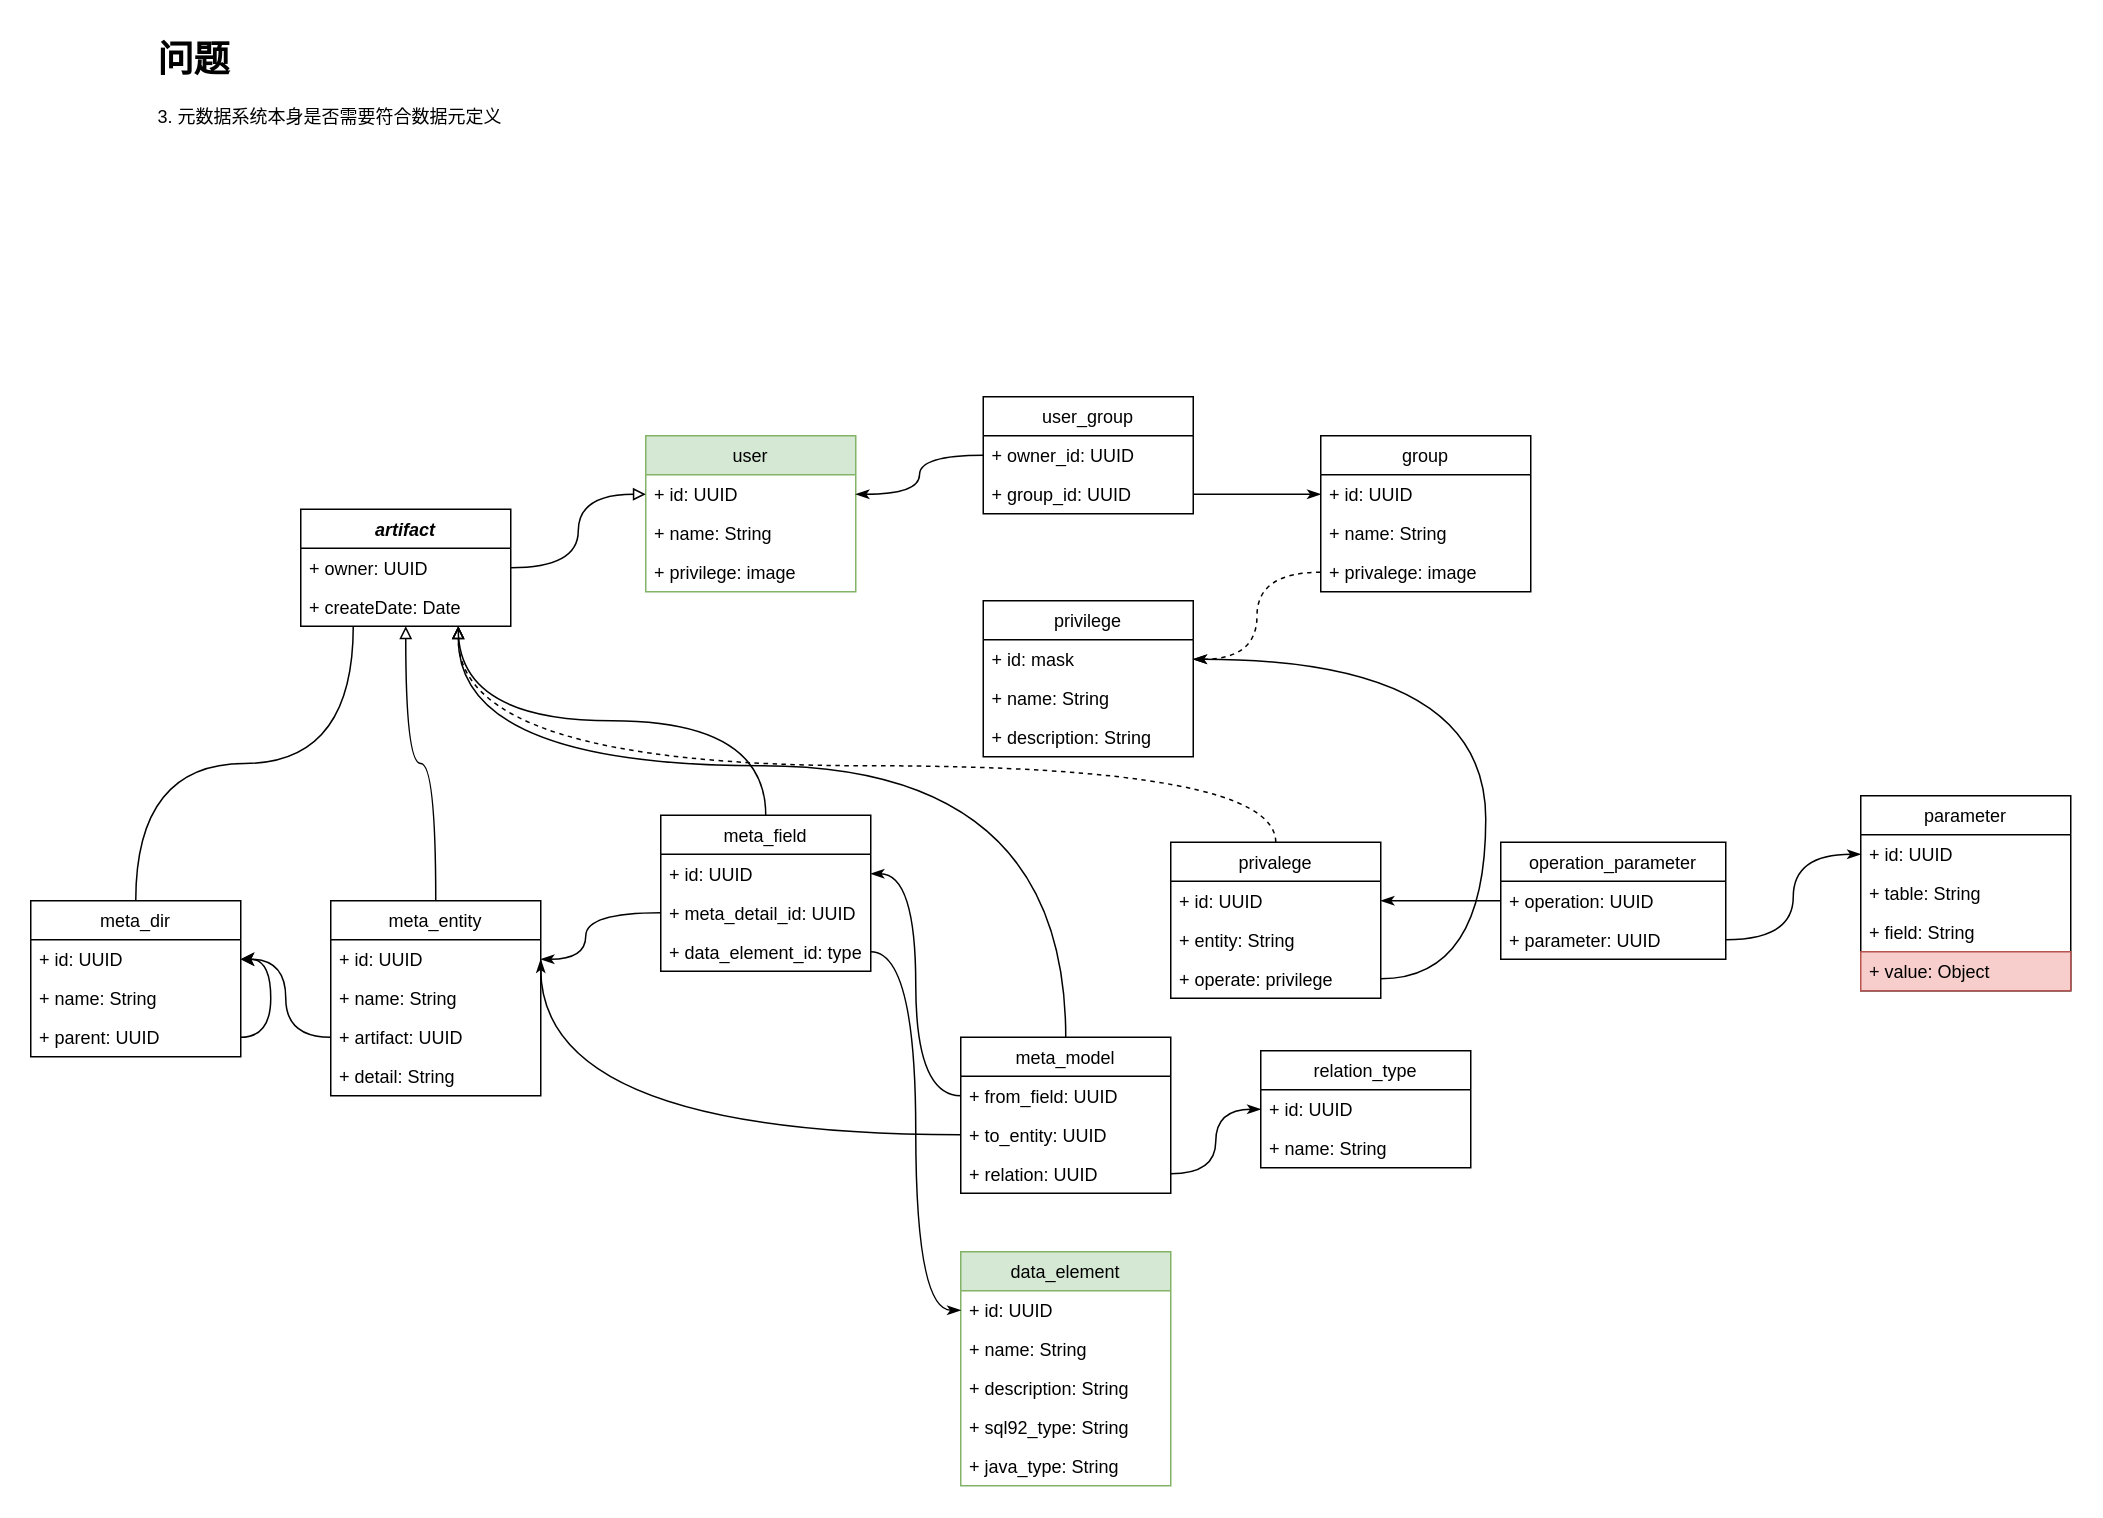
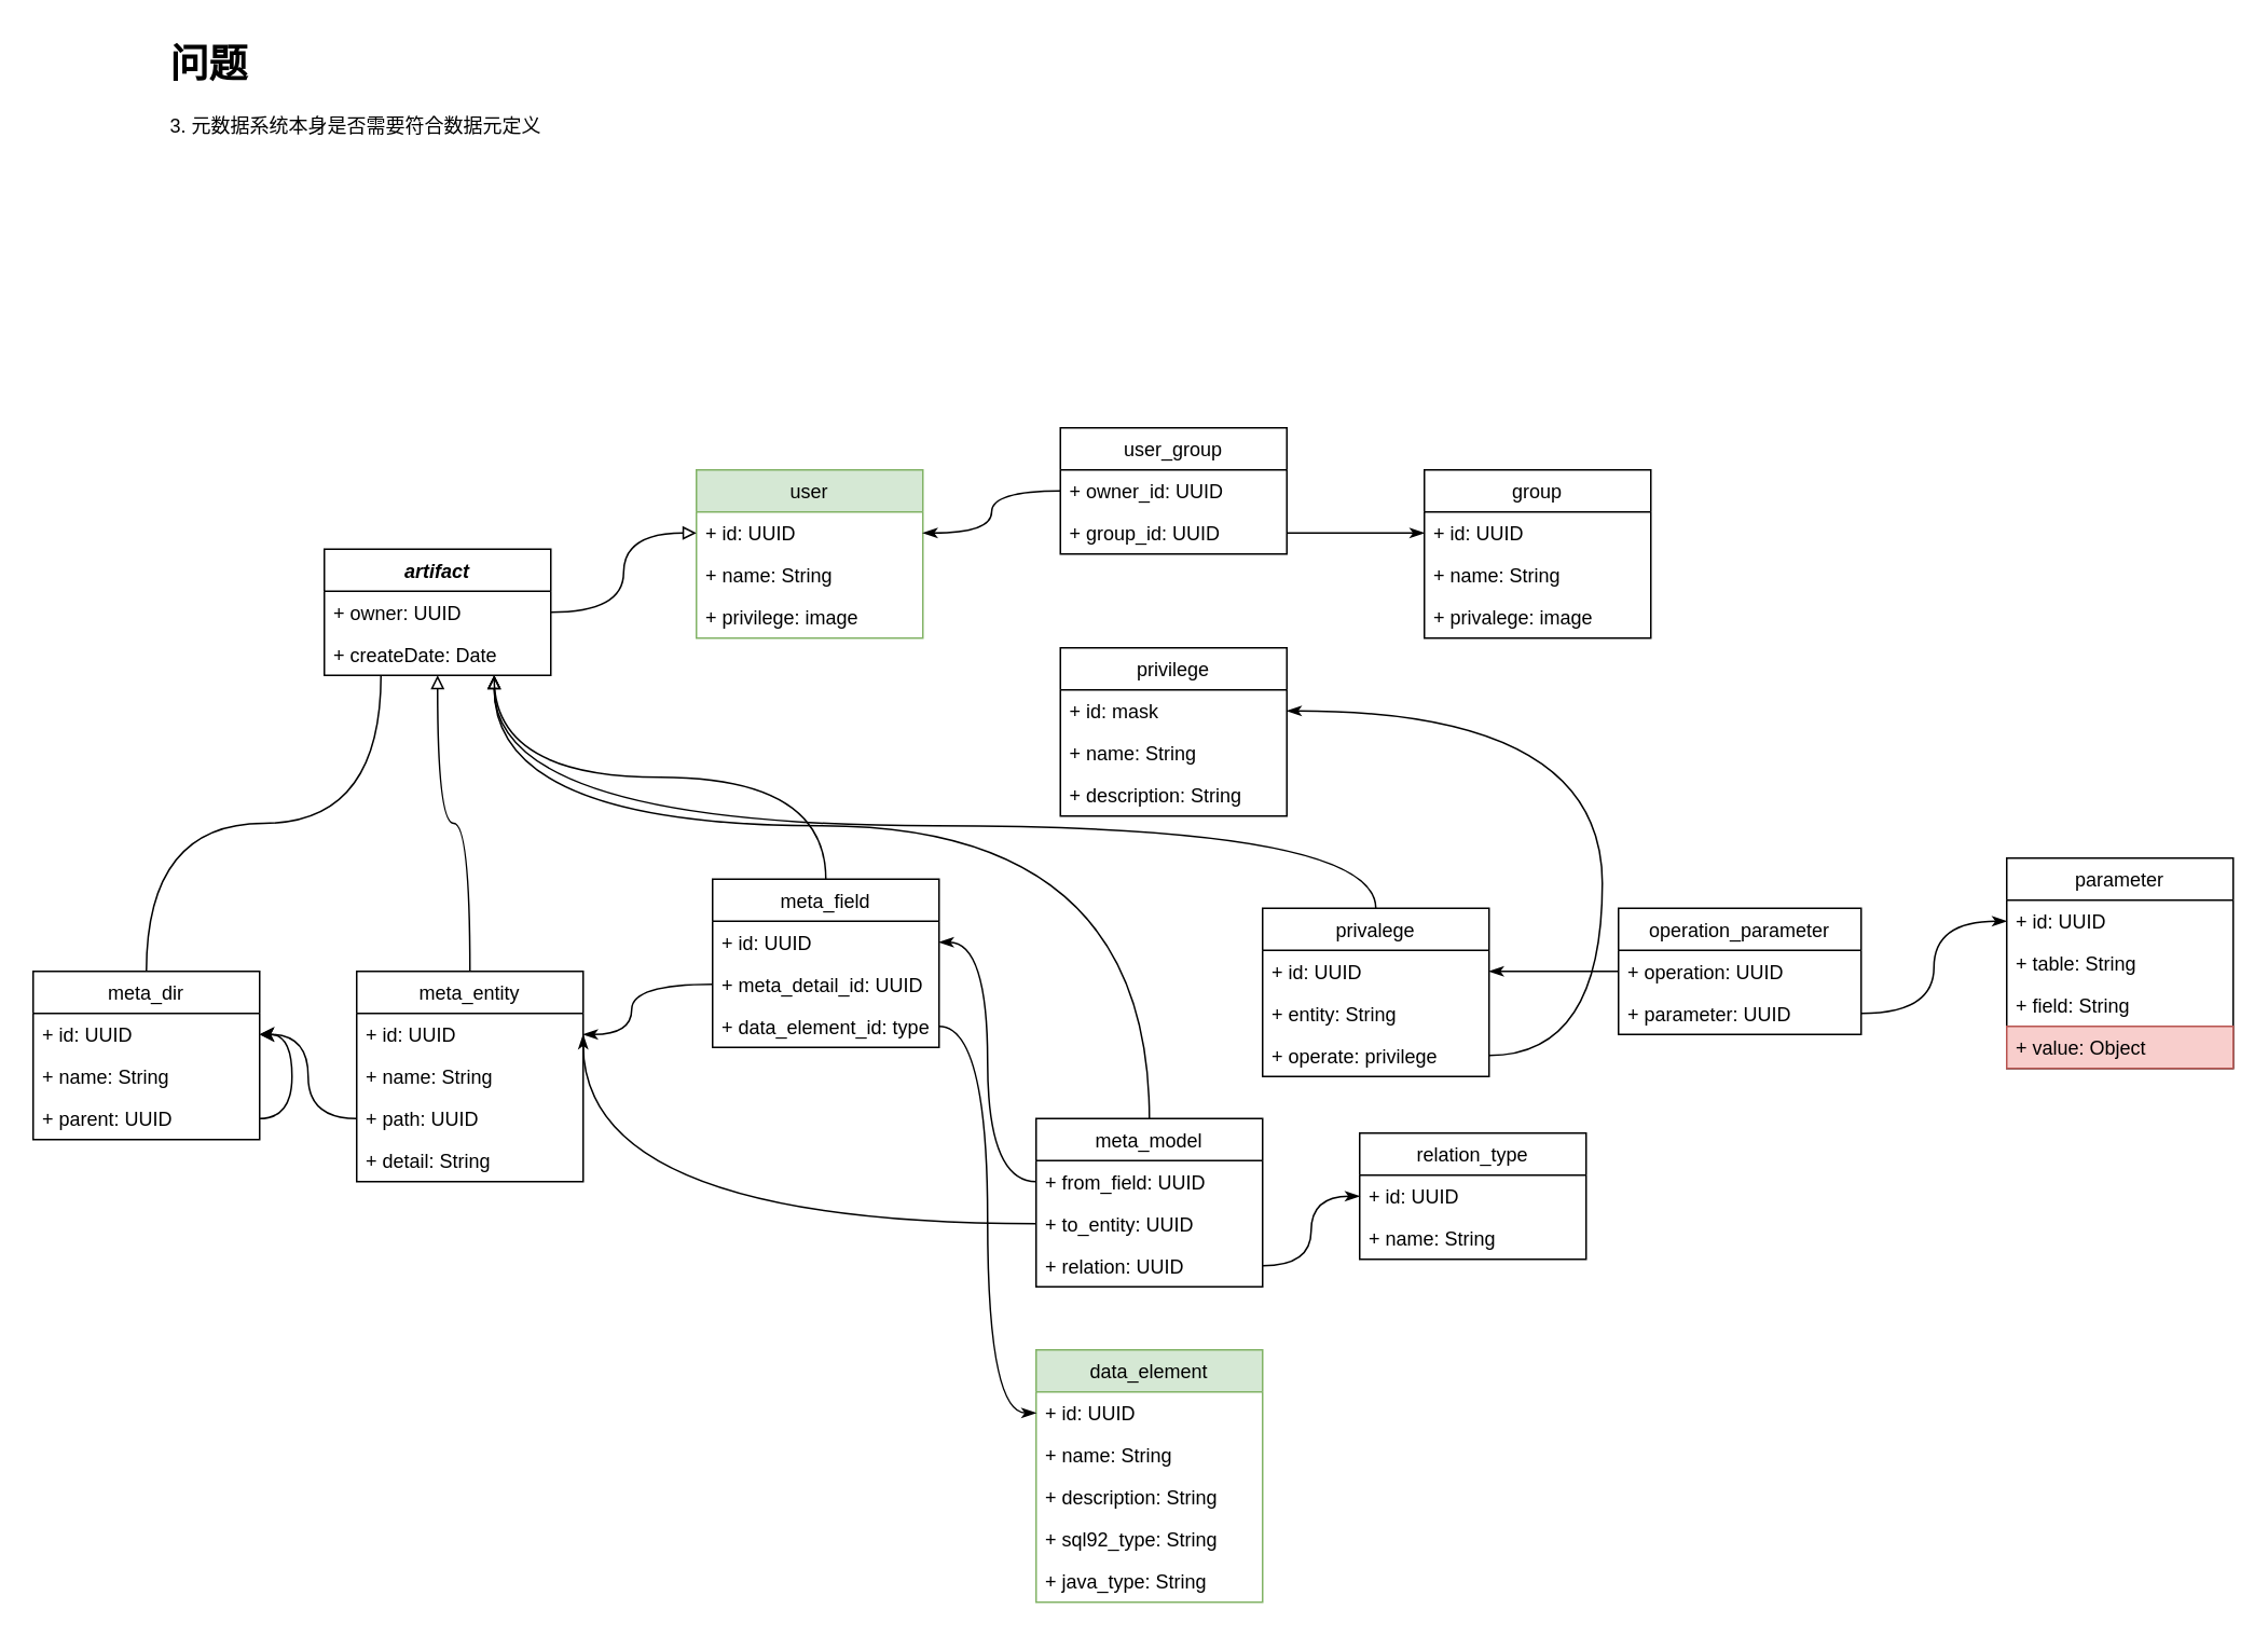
- <mxCell id="44" style="edgeStyle=orthogonalEdgeStyle;curved=1;rounded=0;jumpStyle=none;html=1;entryX=1;entryY=0.5;entryDx=0;entryDy=0;dashed=1;endArrow=classicThin;endFill=1;jettySize=auto;orthogonalLoop=1;" edge="1" parent="1" source="34" target="39"><mxGeometry relative="1" as="geometry" /></mxCell>
- <mxCell id="60" style="edgeStyle=orthogonalEdgeStyle;curved=1;rounded=0;jumpStyle=none;html=1;entryX=0.75;entryY=1;entryDx=0;entryDy=0;endArrow=block;endFill=0;jettySize=auto;orthogonalLoop=1;exitX=0.5;exitY=0;exitDx=0;exitDy=0;dashed=1;" edge="1" parent="1" source="61" target="52"><mxGeometry relative="1" as="geometry"><Array as="points"><mxPoint x="850" y="510" /><mxPoint x="305" y="510" /></Array></mxGeometry></mxCell>
+ <mxCell id="60" style="edgeStyle=orthogonalEdgeStyle;curved=1;rounded=0;jumpStyle=none;html=1;entryX=0.75;entryY=1;entryDx=0;entryDy=0;endArrow=block;endFill=0;jettySize=auto;orthogonalLoop=1;exitX=0.5;exitY=0;exitDx=0;exitDy=0;" edge="1" parent="1" source="61" target="52"><mxGeometry relative="1" as="geometry"><Array as="points"><mxPoint x="850" y="510" /><mxPoint x="305" y="510" /></Array></mxGeometry></mxCell>
- <mxCell id="6" value="+ artifact: UUID" style="text;strokeColor=none;fillColor=none;align=left;verticalAlign=top;spacingLeft=4;spacingRight=4;overflow=hidden;rotatable=0;points=[[0,0.5],[1,0.5]];portConstraint=eastwest;" vertex="1" parent="3"><mxGeometry y="78" width="140" height="26" as="geometry" /></mxCell>
+ <mxCell id="6" value="+ path: UUID" style="text;strokeColor=none;fillColor=none;align=left;verticalAlign=top;spacingLeft=4;spacingRight=4;overflow=hidden;rotatable=0;points=[[0,0.5],[1,0.5]];portConstraint=eastwest;" vertex="1" parent="3"><mxGeometry y="78" width="140" height="26" as="geometry" /></mxCell>
